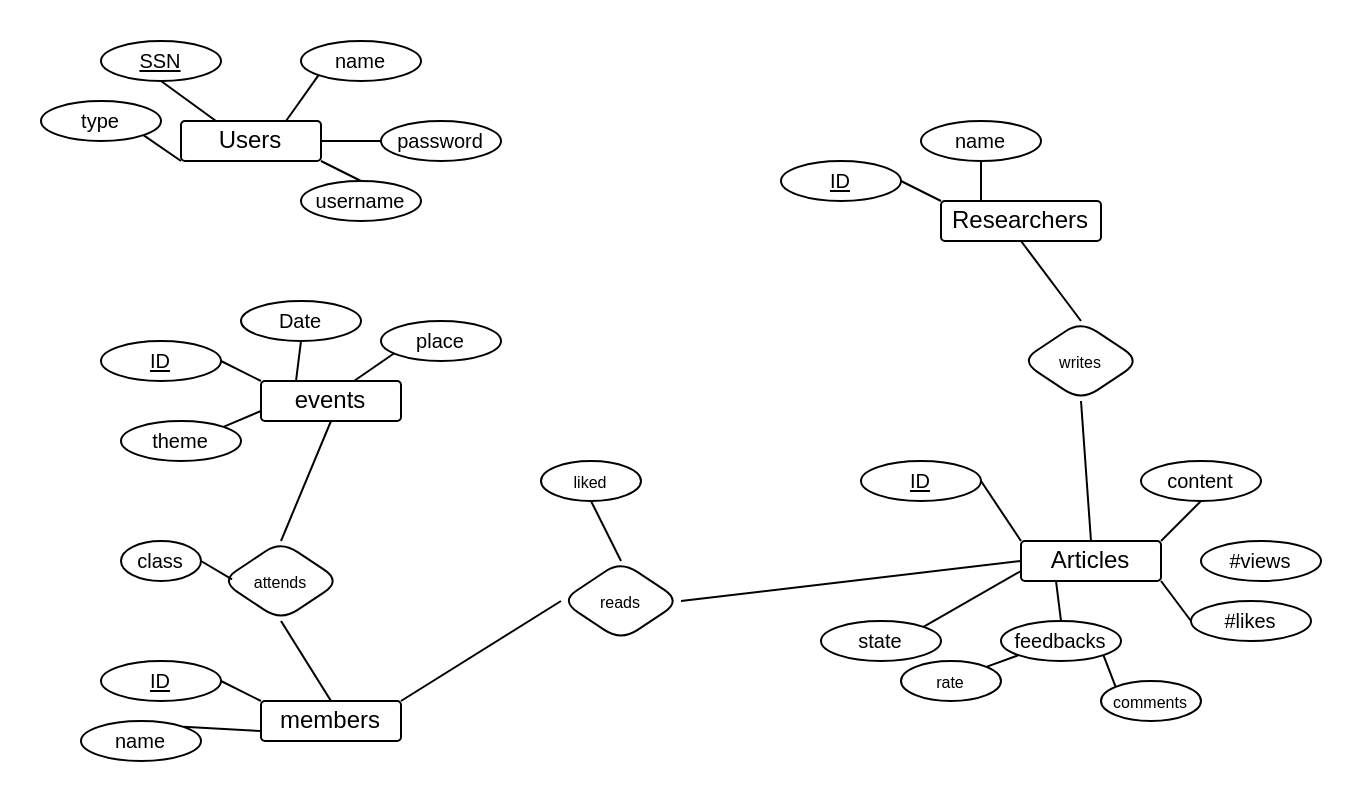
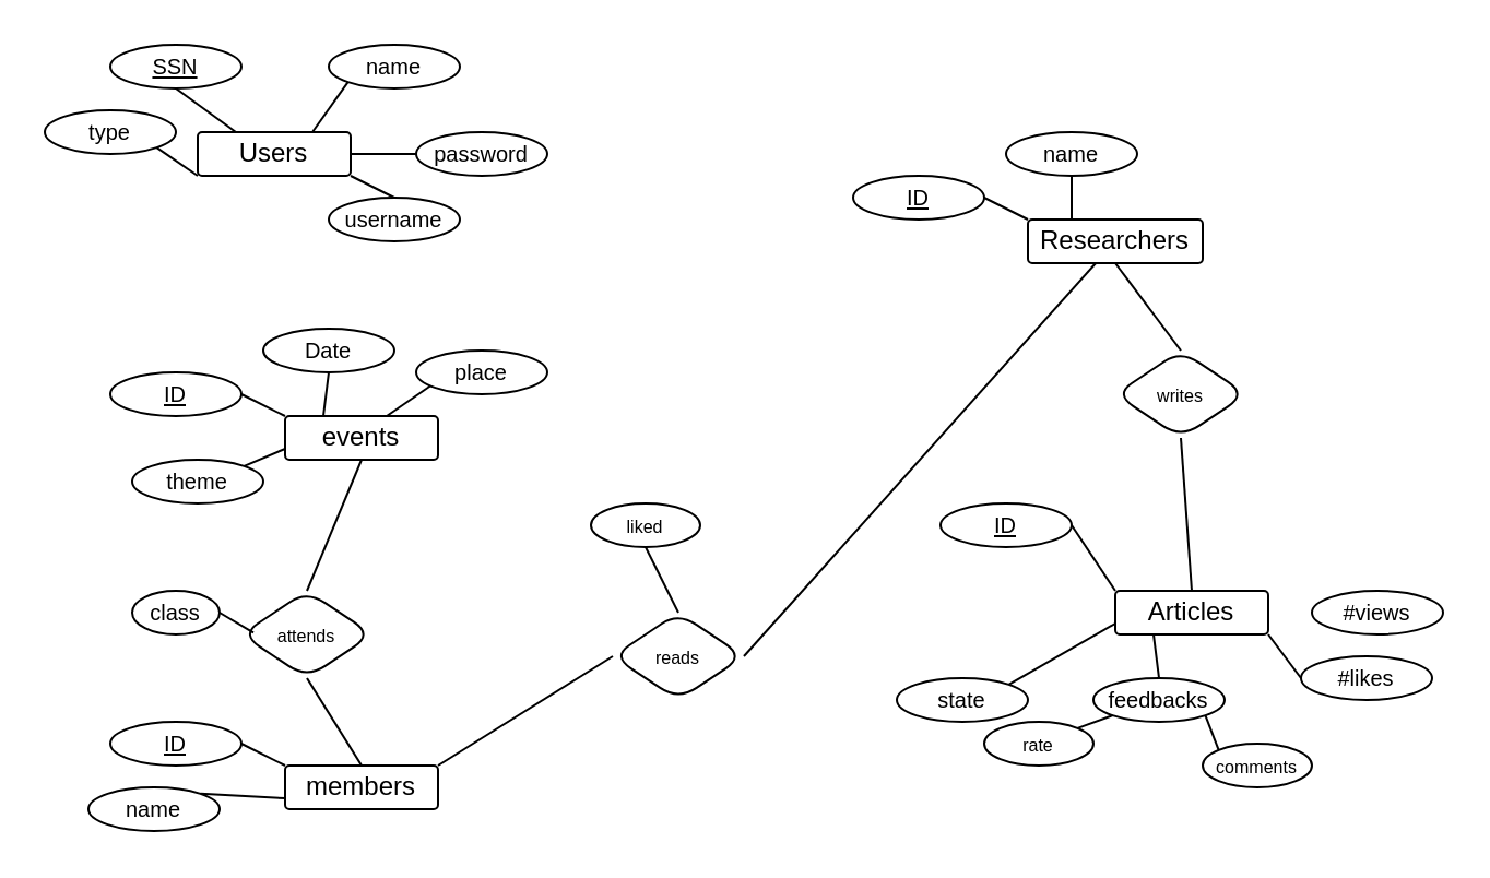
- <mxCell id="46" value="&lt;font style=&quot;font-size: 10px&quot;&gt;content&lt;br&gt;&lt;/font&gt;" style="ellipse;whiteSpace=wrap;html=1;align=center;rounded=1;" vertex="1" parent="1"><mxGeometry x="570" y="230" width="60" height="20" as="geometry" /></mxCell>
- <mxCell id="43" style="edgeStyle=none;rounded=1;orthogonalLoop=1;jettySize=auto;html=1;exitX=1;exitY=0;exitDx=0;exitDy=0;entryX=0.5;entryY=1;entryDx=0;entryDy=0;fontSize=10;endArrow=none;endFill=0;" edge="1" parent="1" source="44" target="46"><mxGeometry relative="1" as="geometry" /></mxCell>
- <mxCell id="56" style="edgeStyle=none;rounded=1;orthogonalLoop=1;jettySize=auto;html=1;exitX=1;exitY=0.5;exitDx=0;exitDy=0;entryX=0;entryY=0.5;entryDx=0;entryDy=0;fontSize=8;endArrow=none;endFill=0;" edge="1" parent="1" source="58" target="44"><mxGeometry relative="1" as="geometry" /></mxCell>
+ <mxCell id="56" style="edgeStyle=none;rounded=1;orthogonalLoop=1;jettySize=auto;html=1;exitX=1;exitY=0.5;exitDx=0;exitDy=0;fontSize=8;endArrow=none;endFill=0;" edge="1" parent="1" source="58" target="26"><mxGeometry relative="1" as="geometry" /></mxCell>
